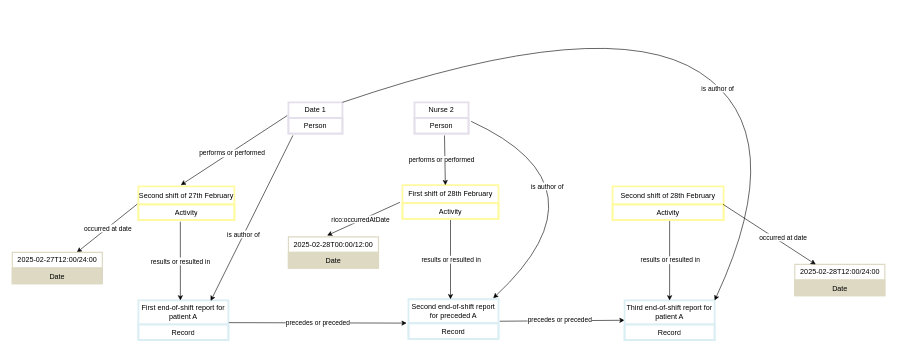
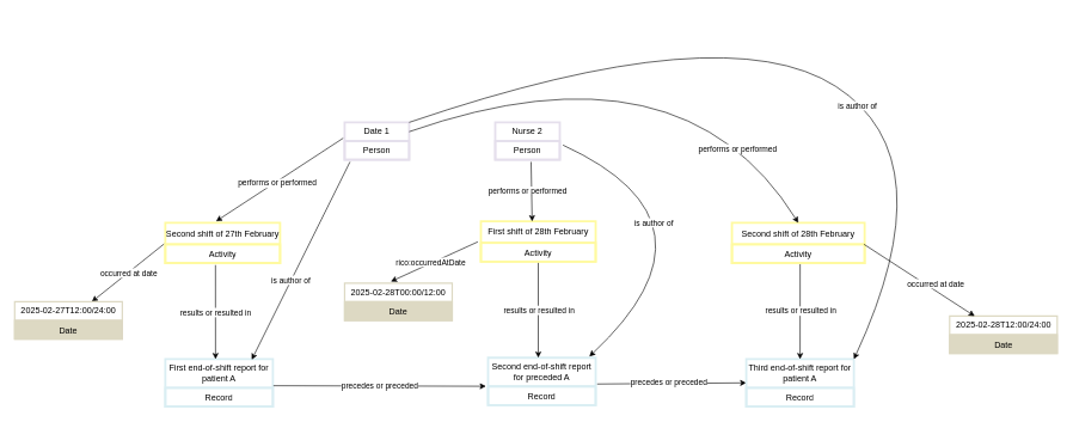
+ <mxCell id="36" value="" style="endArrow=classic;html=1;rounded=0;curved=1;entryX=0.5;entryY=0;entryDx=0;entryDy=0;exitX=1;exitY=0.25;exitDx=0;exitDy=0;" edge="1" parent="1" source="20" target="28"><mxGeometry relative="1" as="geometry"><mxPoint x="750" y="180" as="sourcePoint" /><mxPoint x="614" y="294" as="targetPoint" /><Array as="points"><mxPoint x="950" y="50" /></Array></mxGeometry></mxCell>
+ <mxCell id="37" value="performs or performed" style="edgeLabel;resizable=0;html=1;;align=center;verticalAlign=middle;" connectable="0" vertex="1" parent="36"><mxGeometry relative="1" as="geometry"><mxPoint x="122" y="141" as="offset" /></mxGeometry></mxCell>
